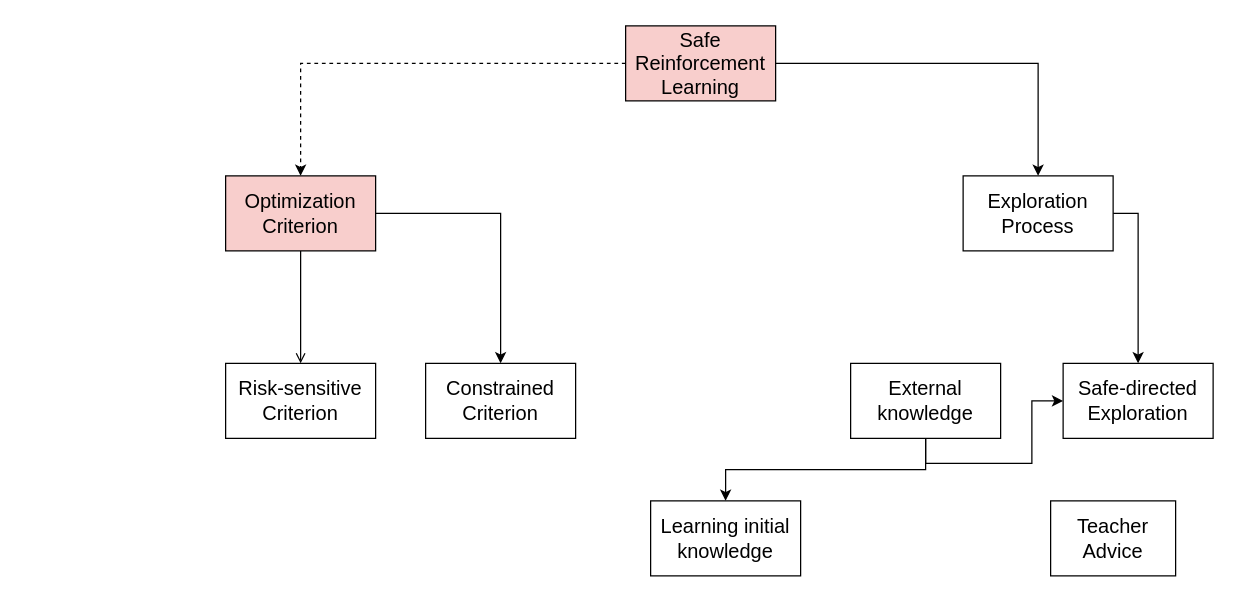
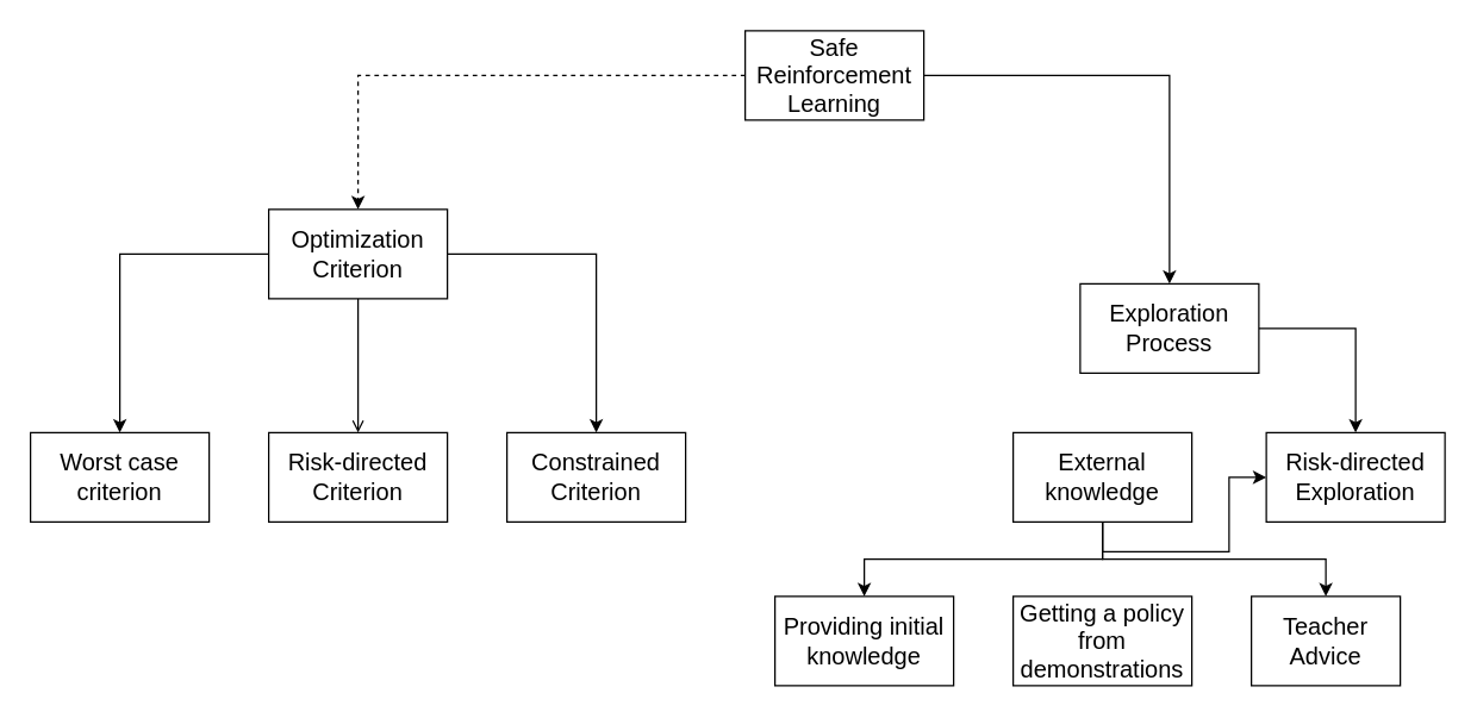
- <mxCell id="4" value="Safe Reinforcement Learning" style="rounded=0;whiteSpace=wrap;html=1;fontSize=16;fillColor=#f8cecc;" parent="1" vertex="1"><mxGeometry x="500" y="20" width="120" height="60" as="geometry" /></mxCell>
+ <mxCell id="4" value="Safe Reinforcement Learning" style="rounded=0;whiteSpace=wrap;html=1;fontSize=16;" parent="1" vertex="1"><mxGeometry x="500" y="20" width="120" height="60" as="geometry" /></mxCell>
- <mxCell id="8" value="Optimization Criterion" style="rounded=0;whiteSpace=wrap;html=1;fontSize=16;fillColor=#f8cecc;" parent="1" vertex="1"><mxGeometry x="180" y="140" width="120" height="60" as="geometry" /></mxCell>
+ <mxCell id="8" value="Optimization Criterion" style="rounded=0;whiteSpace=wrap;html=1;fontSize=16;" parent="1" vertex="1"><mxGeometry x="180" y="140" width="120" height="60" as="geometry" /></mxCell>
- <mxCell id="10" value="Exploration Process" style="rounded=0;whiteSpace=wrap;html=1;fontSize=16;" parent="1" vertex="1"><mxGeometry x="770" y="140" width="120" height="60" as="geometry" /></mxCell>
+ <mxCell id="10" value="Exploration Process" style="rounded=0;whiteSpace=wrap;html=1;fontSize=16;" parent="1" vertex="1"><mxGeometry x="725" y="190" width="120" height="60" as="geometry" /></mxCell>
+ <mxCell id="5" style="edgeStyle=orthogonalEdgeStyle;rounded=0;orthogonalLoop=1;jettySize=auto;html=1;exitX=0;exitY=0.5;exitDx=0;exitDy=0;entryX=0.5;entryY=0;entryDx=0;entryDy=0;fontSize=16;" parent="1" source="8" target="11" edge="1"><mxGeometry relative="1" as="geometry" /></mxCell>
+ <mxCell id="11" value="Worst case criterion" style="rounded=0;whiteSpace=wrap;html=1;fontSize=16;" parent="1" vertex="1"><mxGeometry x="20" y="290" width="120" height="60" as="geometry" /></mxCell>
- <mxCell id="13" value="Risk-sensitive Criterion" style="rounded=0;whiteSpace=wrap;html=1;fontSize=16;" parent="1" vertex="1"><mxGeometry x="180" y="290" width="120" height="60" as="geometry" /></mxCell>
+ <mxCell id="13" value="Risk-directed Criterion" style="rounded=0;whiteSpace=wrap;html=1;fontSize=16;" parent="1" vertex="1"><mxGeometry x="180" y="290" width="120" height="60" as="geometry" /></mxCell>
- <mxCell id="18" value="Safe-directed Exploration" style="rounded=0;whiteSpace=wrap;html=1;fontSize=16;" parent="1" vertex="1"><mxGeometry x="850" y="290" width="120" height="60" as="geometry" /></mxCell>
+ <mxCell id="18" value="Risk-directed Exploration" style="rounded=0;whiteSpace=wrap;html=1;fontSize=16;" parent="1" vertex="1"><mxGeometry x="850" y="290" width="120" height="60" as="geometry" /></mxCell>
+ <mxCell id="16" style="edgeStyle=orthogonalEdgeStyle;rounded=0;orthogonalLoop=1;jettySize=auto;html=1;exitX=0.5;exitY=1;exitDx=0;exitDy=0;entryX=0.5;entryY=0;entryDx=0;entryDy=0;fontSize=16;" parent="1" source="17" target="20" edge="1"><mxGeometry relative="1" as="geometry" /></mxCell>
- <mxCell id="21" value="Learning initial knowledge" style="rounded=0;whiteSpace=wrap;html=1;fontSize=16;" parent="1" vertex="1"><mxGeometry x="520" y="400" width="120" height="60" as="geometry" /></mxCell>
+ <mxCell id="21" value="Providing initial knowledge" style="rounded=0;whiteSpace=wrap;html=1;fontSize=16;" parent="1" vertex="1"><mxGeometry x="520" y="400" width="120" height="60" as="geometry" /></mxCell>
+ <mxCell id="19" value="Getting a policy from demonstrations" style="rounded=0;whiteSpace=wrap;html=1;fontSize=16;" parent="1" vertex="1"><mxGeometry x="680" y="400" width="120" height="60" as="geometry" /></mxCell>
